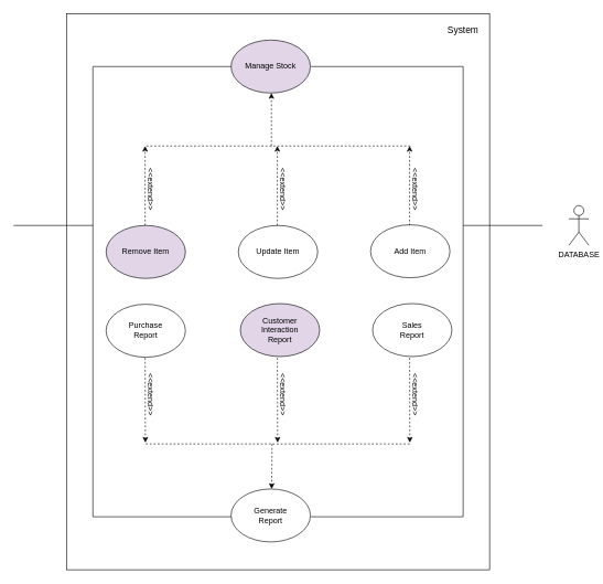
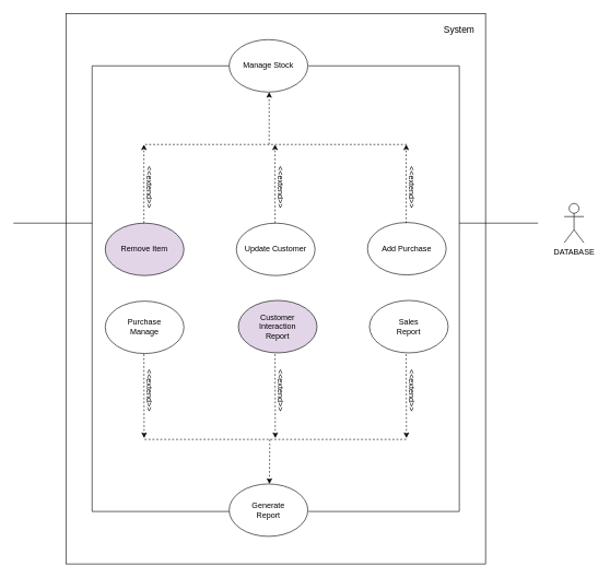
- <mxCell id="3" value="Manage Stock" style="ellipse;whiteSpace=wrap;html=1;fillColor=#e1d5e7;" parent="1" vertex="1"><mxGeometry x="349" y="60" width="120" height="80" as="geometry" /></mxCell>
+ <mxCell id="3" value="Manage Stock" style="ellipse;whiteSpace=wrap;html=1;" parent="1" vertex="1"><mxGeometry x="349" y="60" width="120" height="80" as="geometry" /></mxCell>
- <mxCell id="5" value="Update Item" style="ellipse;whiteSpace=wrap;html=1;" parent="1" vertex="1"><mxGeometry x="360" y="340" width="120" height="80" as="geometry" /></mxCell>
+ <mxCell id="5" value="Update Customer" style="ellipse;whiteSpace=wrap;html=1;" parent="1" vertex="1"><mxGeometry x="360" y="340" width="120" height="80" as="geometry" /></mxCell>
- <mxCell id="4" value="Add Item" style="ellipse;whiteSpace=wrap;html=1;" parent="1" vertex="1"><mxGeometry x="560" y="339" width="120" height="80" as="geometry" /></mxCell>
+ <mxCell id="4" value="Add Purchase" style="ellipse;whiteSpace=wrap;html=1;" parent="1" vertex="1"><mxGeometry x="560" y="339" width="120" height="80" as="geometry" /></mxCell>
- <mxCell id="9" value="Purchase &lt;br&gt;Report" style="ellipse;whiteSpace=wrap;html=1;" parent="1" vertex="1"><mxGeometry x="160" y="459" width="120" height="80" as="geometry" /></mxCell>
+ <mxCell id="9" value="Purchase &lt;br&gt;Manage" style="ellipse;whiteSpace=wrap;html=1;" parent="1" vertex="1"><mxGeometry x="160" y="459" width="120" height="80" as="geometry" /></mxCell>
